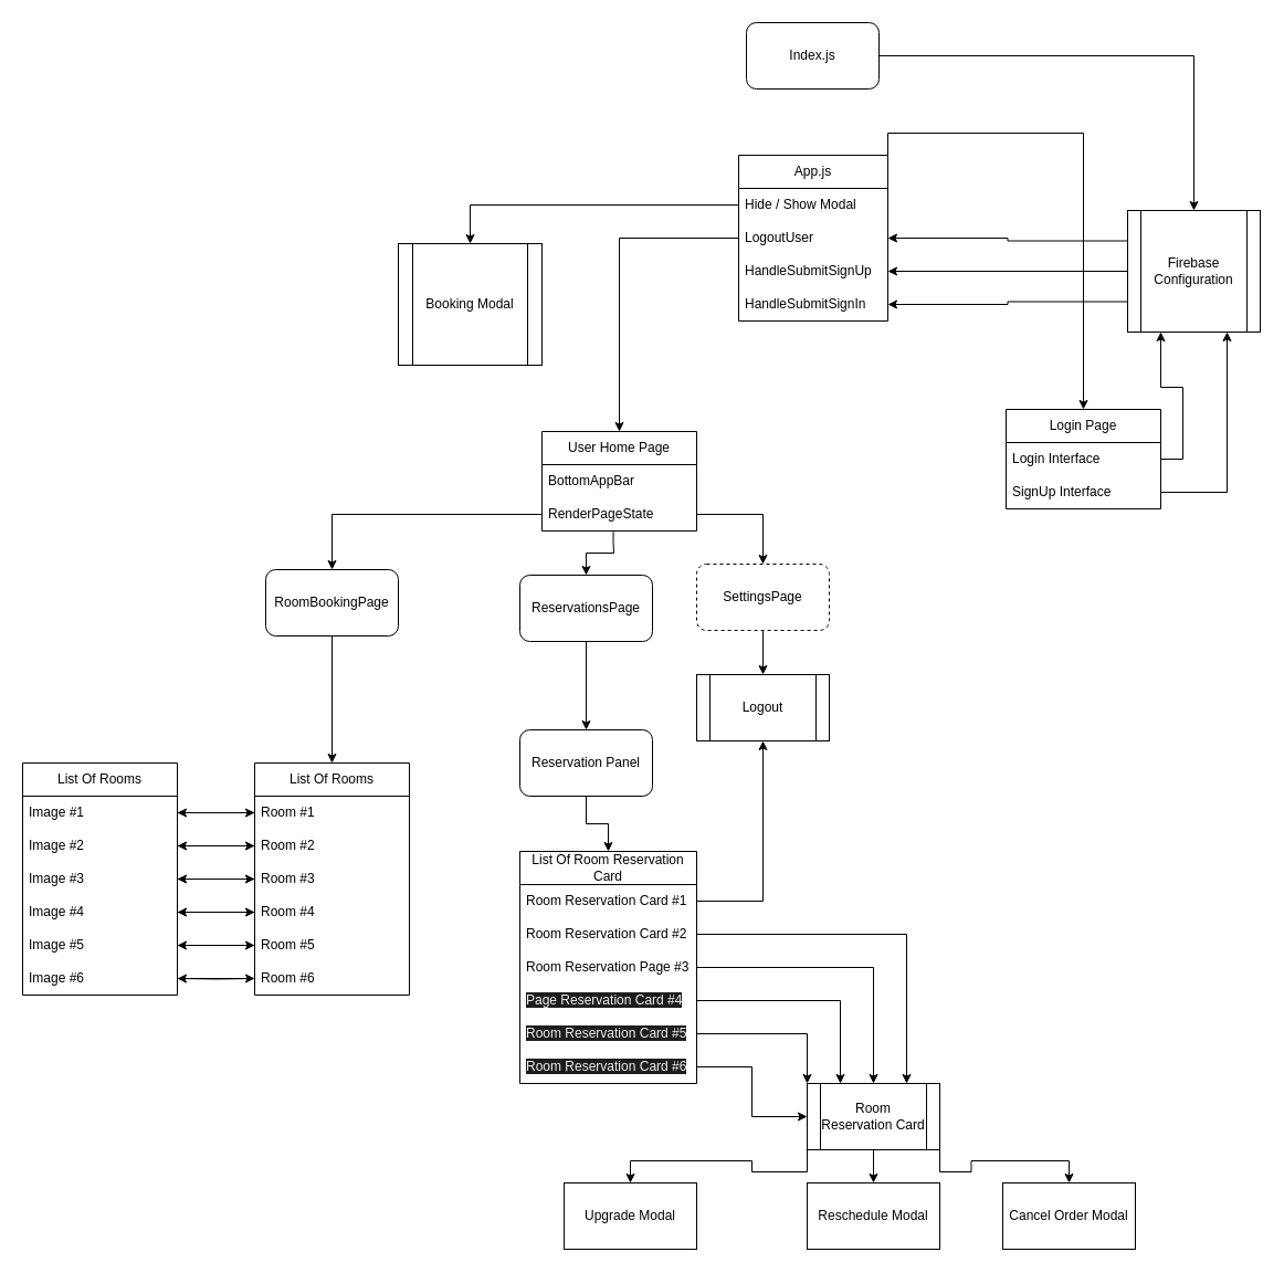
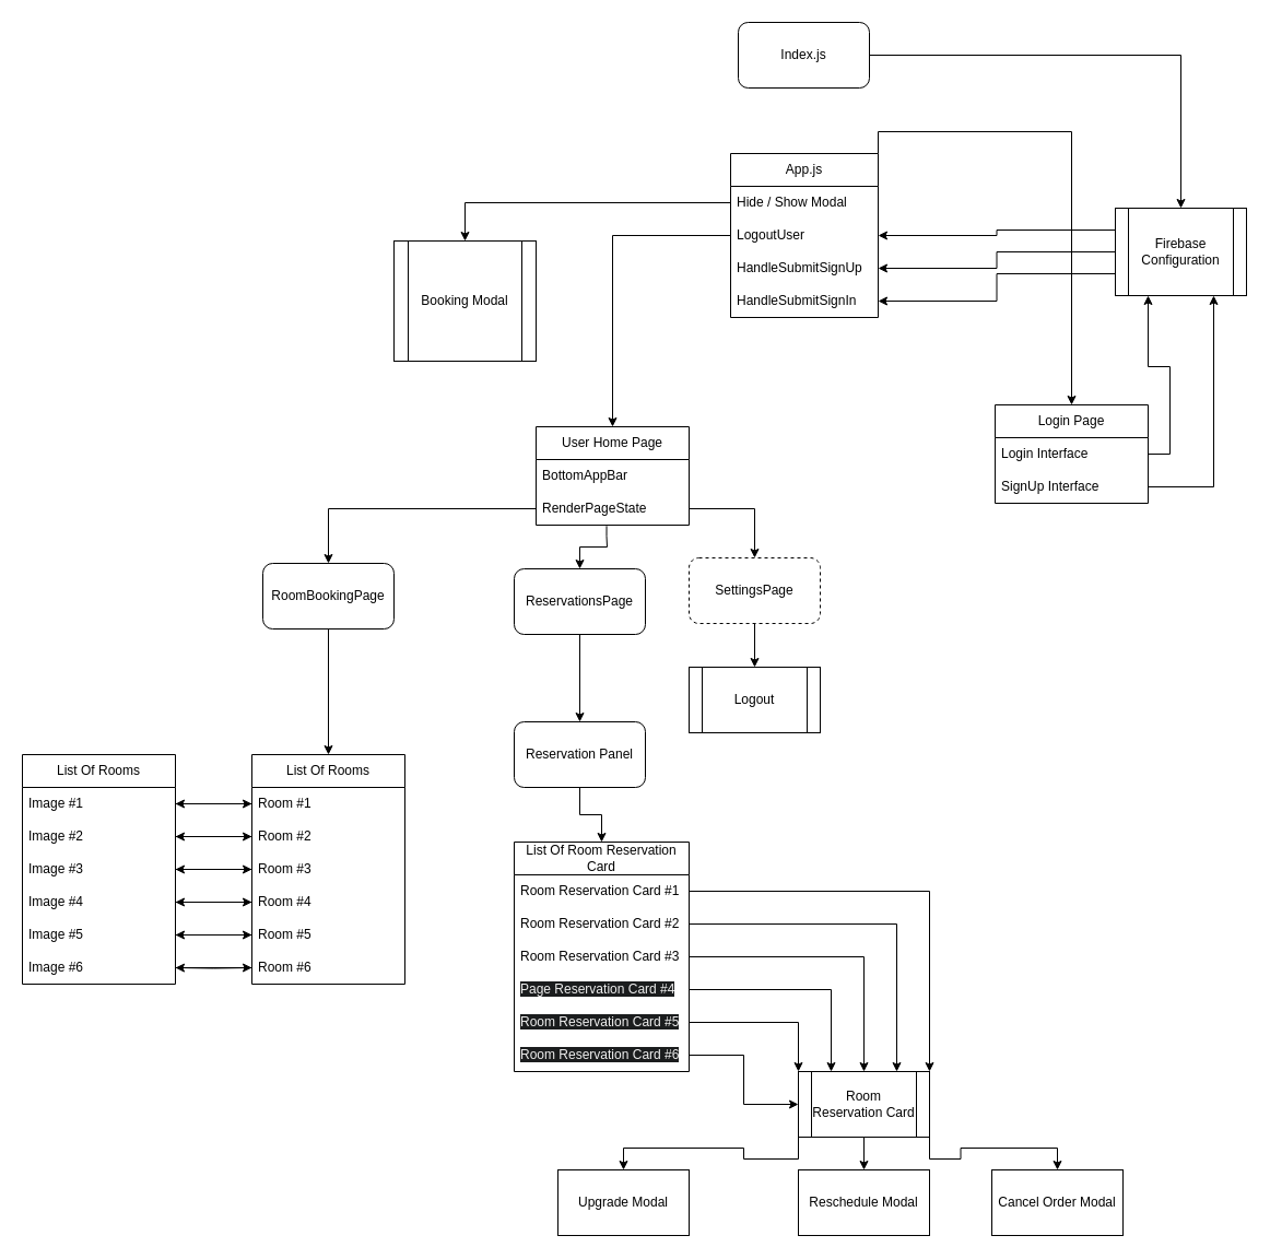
- <mxCell id="13" value="Firebase Configuration" style="shape=process;whiteSpace=wrap;html=1;backgroundOutline=1;" vertex="1" parent="1"><mxGeometry x="1020" y="190" width="120" height="110" as="geometry" /></mxCell>
+ <mxCell id="13" value="Firebase Configuration" style="shape=process;whiteSpace=wrap;html=1;backgroundOutline=1;" vertex="1" parent="1"><mxGeometry x="1020" y="190" width="120" height="80" as="geometry" /></mxCell>
- <mxCell id="64" style="edgeStyle=orthogonalEdgeStyle;rounded=0;orthogonalLoop=1;jettySize=auto;html=1;exitX=1;exitY=0.5;exitDx=0;exitDy=0;" edge="1" parent="1" source="54" target="26"><mxGeometry relative="1" as="geometry" /></mxCell>
+ <mxCell id="64" style="edgeStyle=orthogonalEdgeStyle;rounded=0;orthogonalLoop=1;jettySize=auto;html=1;exitX=1;exitY=0.5;exitDx=0;exitDy=0;entryX=1;entryY=0;entryDx=0;entryDy=0;" edge="1" parent="1" source="54" target="63"><mxGeometry relative="1" as="geometry" /></mxCell>
- <mxCell id="56" value="Room Reservation Page #3" style="text;strokeColor=none;fillColor=none;align=left;verticalAlign=middle;spacingLeft=4;spacingRight=4;overflow=hidden;points=[[0,0.5],[1,0.5]];portConstraint=eastwest;rotatable=0;whiteSpace=wrap;html=1;" vertex="1" parent="53"><mxGeometry y="90" width="160" height="30" as="geometry" /></mxCell>
+ <mxCell id="56" value="Room Reservation Card #3" style="text;strokeColor=none;fillColor=none;align=left;verticalAlign=middle;spacingLeft=4;spacingRight=4;overflow=hidden;points=[[0,0.5],[1,0.5]];portConstraint=eastwest;rotatable=0;whiteSpace=wrap;html=1;" vertex="1" parent="53"><mxGeometry y="90" width="160" height="30" as="geometry" /></mxCell>
